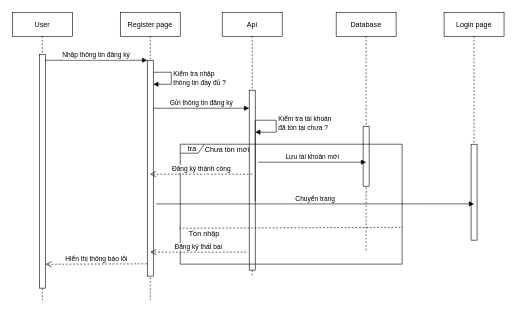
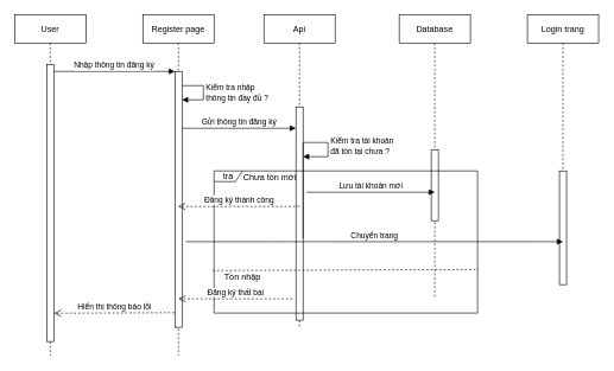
- <mxCell id="12" value="Login page" style="shape=umlLifeline;perimeter=lifelinePerimeter;container=1;collapsible=0;recursiveResize=0;rounded=0;shadow=0;strokeWidth=1;" vertex="1" parent="1"><mxGeometry x="740" y="20" width="100" height="300" as="geometry" /></mxCell>
+ <mxCell id="12" value="Login trang" style="shape=umlLifeline;perimeter=lifelinePerimeter;container=1;collapsible=0;recursiveResize=0;rounded=0;shadow=0;strokeWidth=1;" vertex="1" parent="1"><mxGeometry x="740" y="20" width="100" height="300" as="geometry" /></mxCell>
